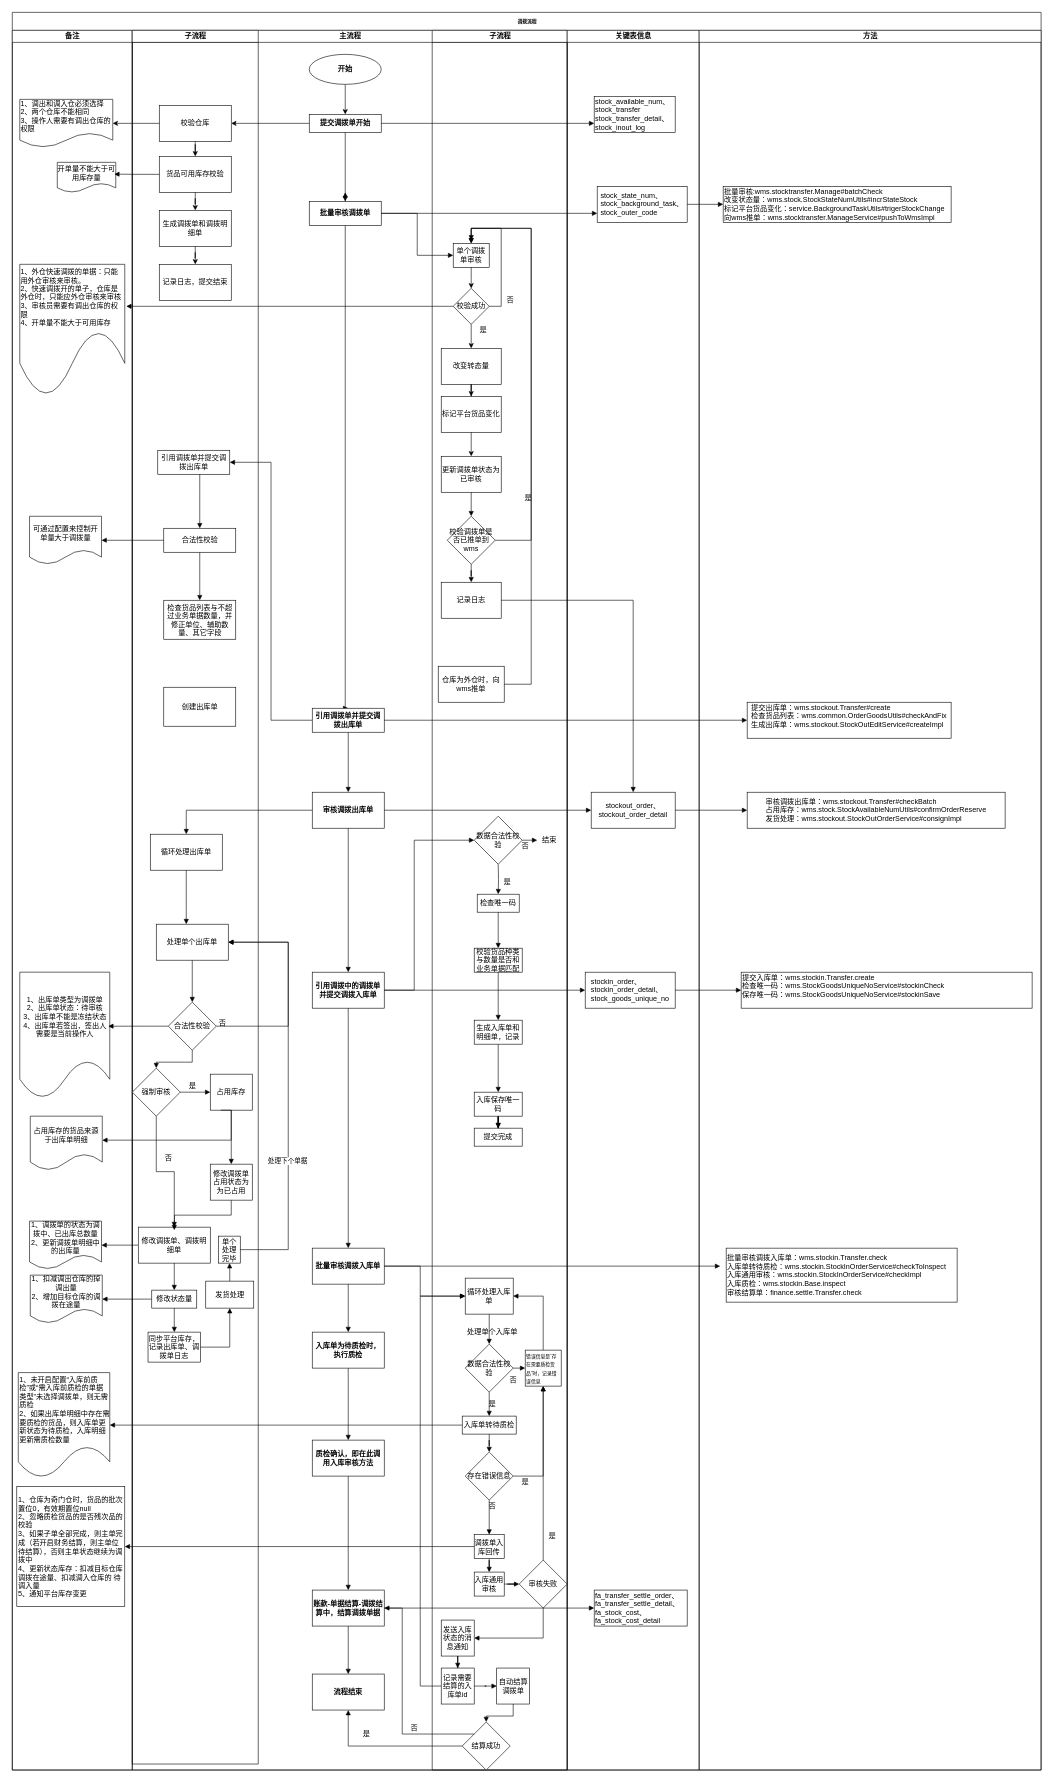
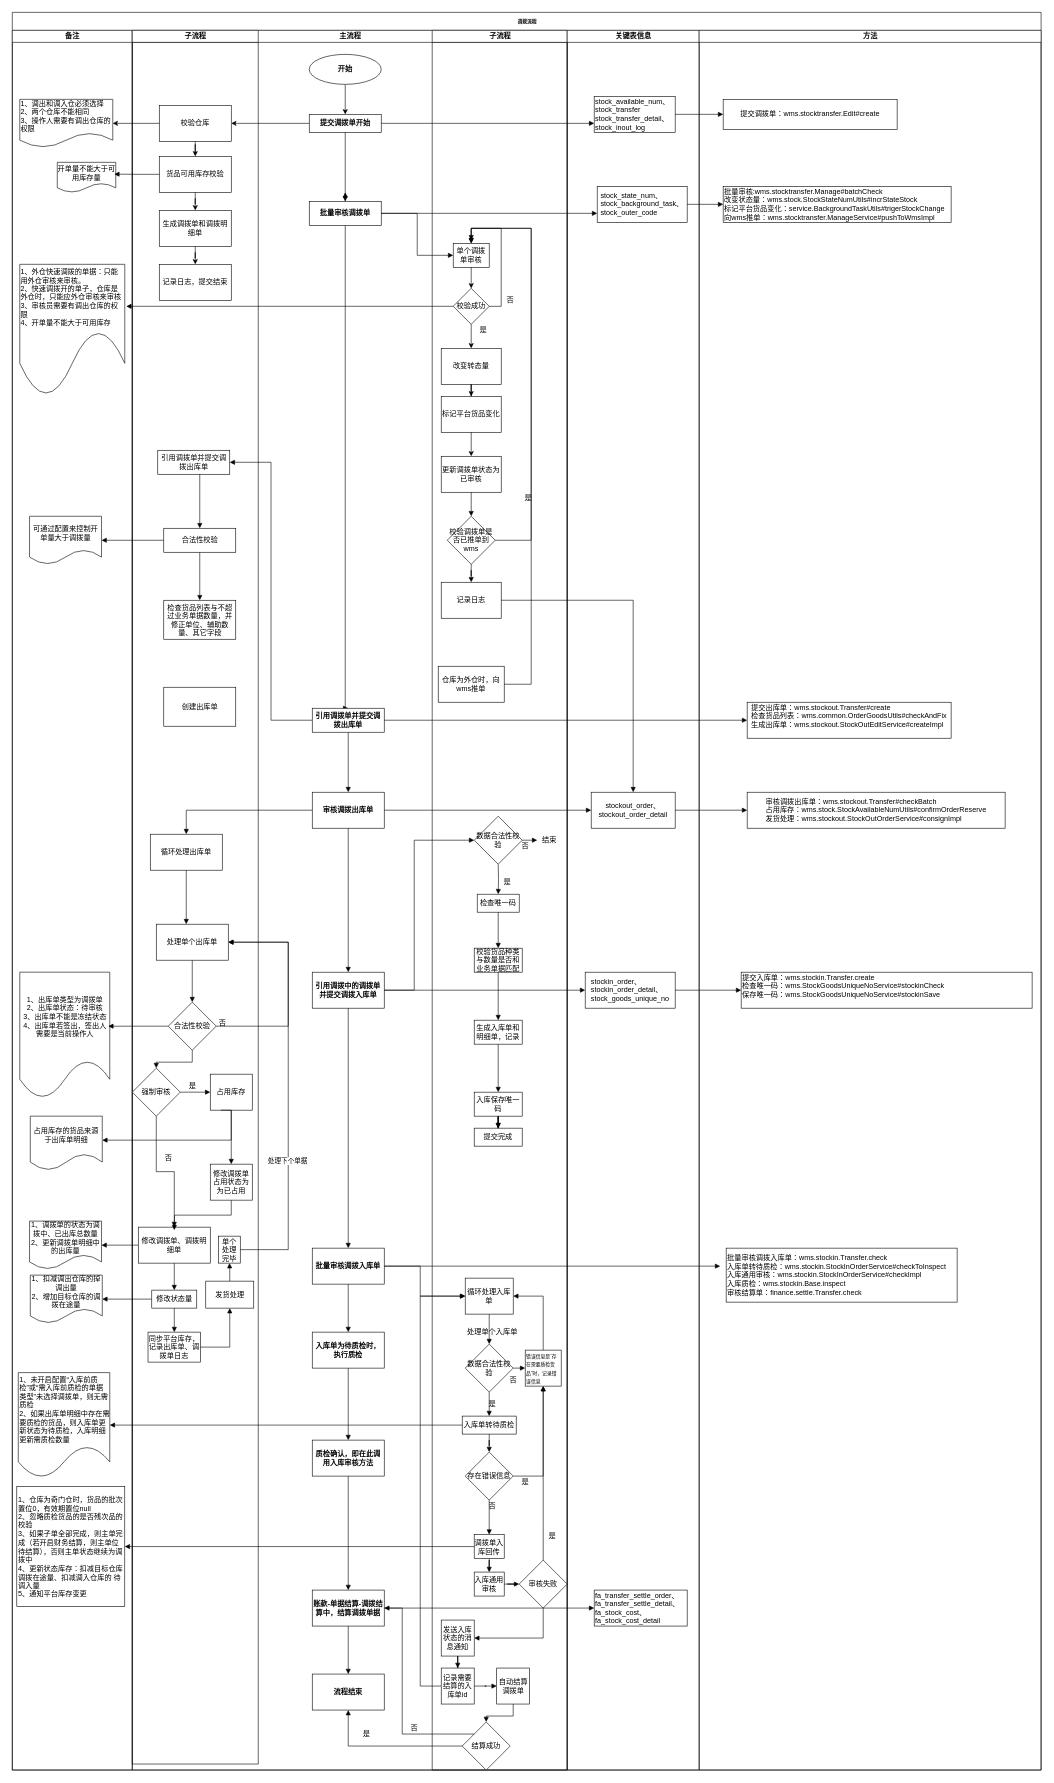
+ <mxCell id="140" style="edgeStyle=orthogonalEdgeStyle;rounded=0;orthogonalLoop=1;jettySize=auto;html=1;exitX=1;exitY=0.5;exitDx=0;exitDy=0;startArrow=none;startFill=0;endArrow=block;endFill=1;strokeColor=#000000;" edge="1" parent="2" source="124" target="132"><mxGeometry relative="1" as="geometry" /></mxCell>
+ <mxCell id="132" value="提交调拨单：wms.stocktransfer.Edit#create" style="whiteSpace=wrap;html=1;" vertex="1" parent="129"><mxGeometry x="40" y="115" width="290" height="50" as="geometry" /></mxCell>
